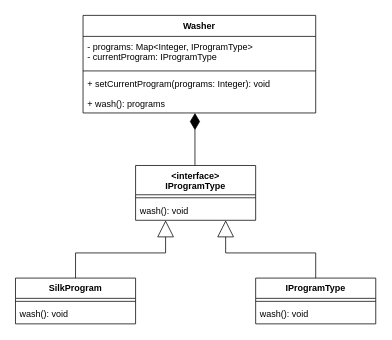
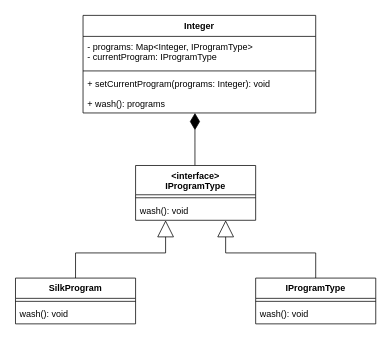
- <mxCell id="2" value="Washer" style="swimlane;fontStyle=1;align=center;verticalAlign=top;childLayout=stackLayout;horizontal=1;startSize=28;horizontalStack=0;resizeParent=1;resizeParentMax=0;resizeLast=0;collapsible=1;marginBottom=0;" vertex="1" parent="1"><mxGeometry x="110" y="20" width="310" height="130" as="geometry" /></mxCell>
+ <mxCell id="2" value="Integer" style="swimlane;fontStyle=1;align=center;verticalAlign=top;childLayout=stackLayout;horizontal=1;startSize=28;horizontalStack=0;resizeParent=1;resizeParentMax=0;resizeLast=0;collapsible=1;marginBottom=0;" vertex="1" parent="1"><mxGeometry x="110" y="20" width="310" height="130" as="geometry" /></mxCell>
